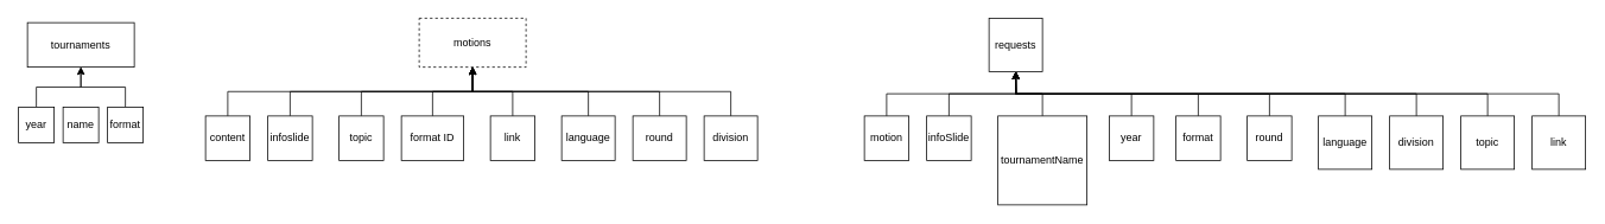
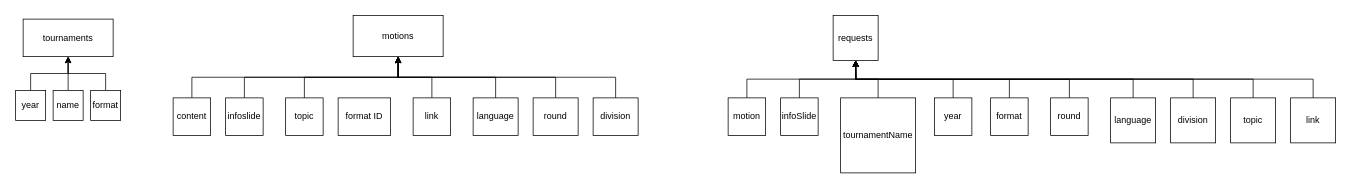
- <mxCell id="2" value="motions" style="rounded=0;whiteSpace=wrap;html=1;dashed=1;" parent="1" vertex="1"><mxGeometry x="470" y="20" width="120" height="55" as="geometry" /></mxCell>
+ <mxCell id="2" value="motions" style="rounded=0;whiteSpace=wrap;html=1;" parent="1" vertex="1"><mxGeometry x="470" y="20" width="120" height="55" as="geometry" /></mxCell>
+ <mxCell id="12" style="edgeStyle=orthogonalEdgeStyle;rounded=0;orthogonalLoop=1;jettySize=auto;html=1;exitX=0.5;exitY=0;exitDx=0;exitDy=0;" parent="1" source="13" target="5" edge="1"><mxGeometry relative="1" as="geometry" /></mxCell>
- <mxCell id="20" style="edgeStyle=orthogonalEdgeStyle;rounded=0;orthogonalLoop=1;jettySize=auto;html=1;exitX=0.5;exitY=0;exitDx=0;exitDy=0;entryX=0.5;entryY=1;entryDx=0;entryDy=0;" parent="1" source="21" target="2" edge="1"><mxGeometry relative="1" as="geometry" /></mxCell>
